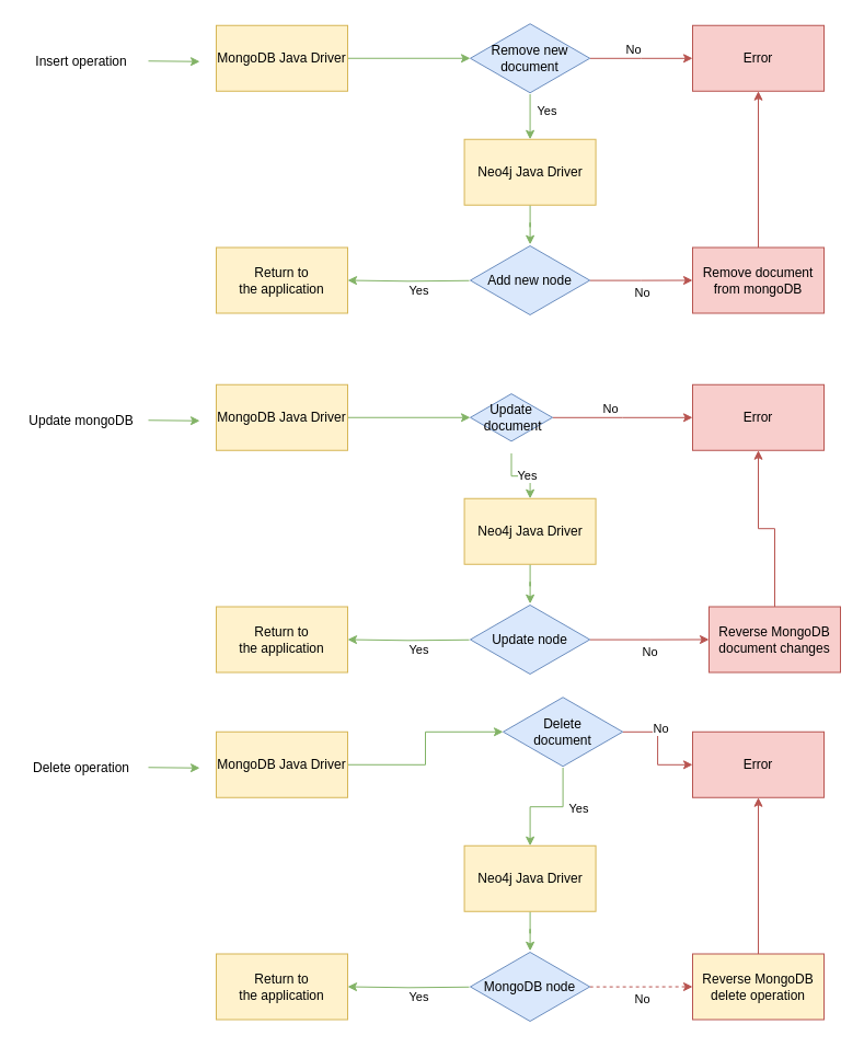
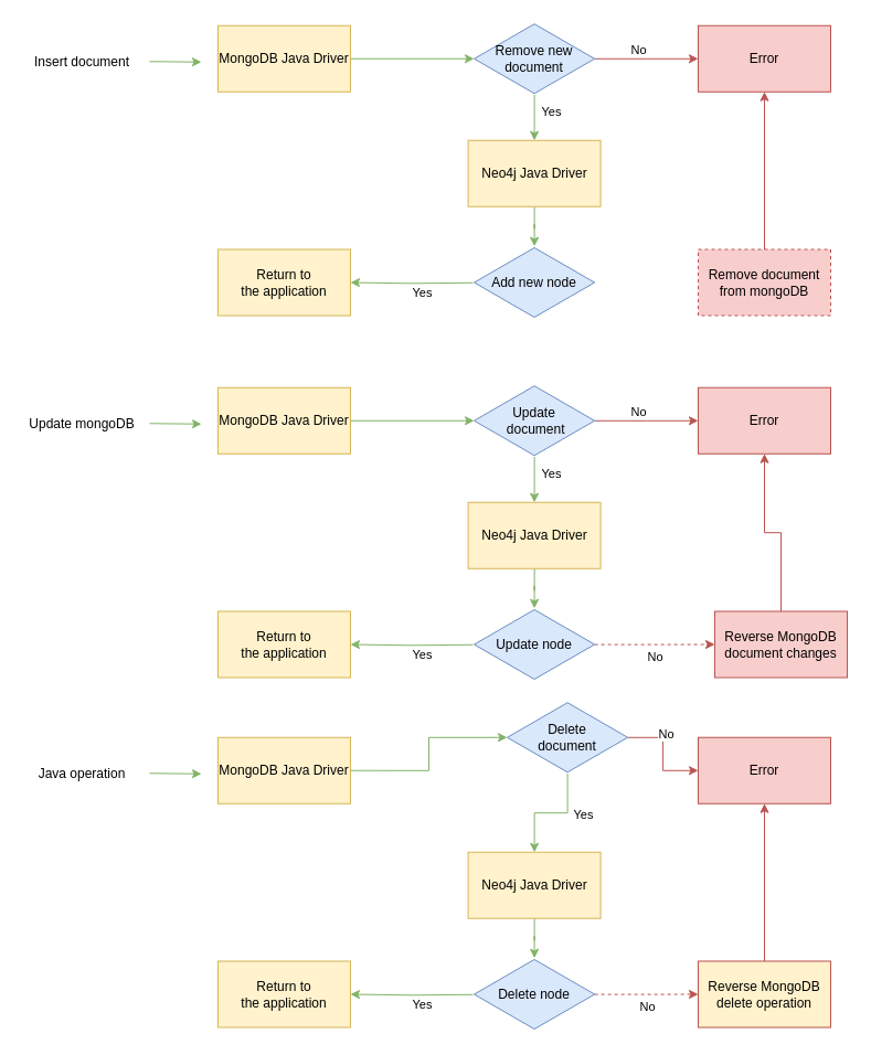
- <mxCell id="2" value="Insert operation" style="text;html=1;strokeColor=none;fillColor=none;align=center;verticalAlign=middle;whiteSpace=wrap;rounded=0;" vertex="1" parent="1"><mxGeometry x="20" y="40.75" width="108" height="30" as="geometry" /></mxCell>
+ <mxCell id="2" value="Insert document" style="text;html=1;strokeColor=none;fillColor=none;align=center;verticalAlign=middle;whiteSpace=wrap;rounded=0;" vertex="1" parent="1"><mxGeometry x="20" y="40.75" width="108" height="30" as="geometry" /></mxCell>
- <mxCell id="19" style="edgeStyle=orthogonalEdgeStyle;rounded=0;orthogonalLoop=1;jettySize=auto;html=1;entryX=0;entryY=0.5;entryDx=0;entryDy=0;fillColor=#f8cecc;strokeColor=#b85450;" edge="1" parent="1" source="21" target="17"><mxGeometry relative="1" as="geometry" /></mxCell>
- <mxCell id="20" value="No" style="edgeLabel;html=1;align=center;verticalAlign=middle;resizable=0;points=[];" vertex="1" connectable="0" parent="19"><mxGeometry x="-0.023" y="1" relative="1" as="geometry"><mxPoint x="1" y="12" as="offset" /></mxGeometry></mxCell>
- <mxCell id="17" value="Remove document from mongoDB" style="rounded=0;whiteSpace=wrap;html=1;fillColor=#f8cecc;strokeColor=#b85450;" vertex="1" parent="1"><mxGeometry x="632" y="225.5" width="120" height="60" as="geometry" /></mxCell>
+ <mxCell id="17" value="Remove document from mongoDB" style="rounded=0;whiteSpace=wrap;html=1;fillColor=#f8cecc;strokeColor=#b85450;dashed=1;" vertex="1" parent="1"><mxGeometry x="632" y="225.5" width="120" height="60" as="geometry" /></mxCell>
- <mxCell id="30" value="Update&lt;br&gt;&amp;nbsp;document" style="html=1;whiteSpace=wrap;aspect=fixed;shape=isoRectangle;fillColor=#dae8fc;strokeColor=#6c8ebf;" vertex="1" parent="1"><mxGeometry x="429" y="348" width="75" height="65.5" as="geometry" /></mxCell>
+ <mxCell id="30" value="Update&lt;br&gt;&amp;nbsp;document" style="html=1;whiteSpace=wrap;aspect=fixed;shape=isoRectangle;fillColor=#dae8fc;strokeColor=#6c8ebf;" vertex="1" parent="1"><mxGeometry x="429" y="348" width="109.17" height="65.5" as="geometry" /></mxCell>
- <mxCell id="39" style="edgeStyle=orthogonalEdgeStyle;rounded=0;orthogonalLoop=1;jettySize=auto;html=1;entryX=0;entryY=0.5;entryDx=0;entryDy=0;fillColor=#f8cecc;strokeColor=#b85450;" edge="1" parent="1" source="41" target="37"><mxGeometry relative="1" as="geometry" /></mxCell>
+ <mxCell id="39" style="edgeStyle=orthogonalEdgeStyle;rounded=0;orthogonalLoop=1;jettySize=auto;html=1;entryX=0;entryY=0.5;entryDx=0;entryDy=0;fillColor=#f8cecc;strokeColor=#b85450;dashed=1;" edge="1" parent="1" source="41" target="37"><mxGeometry relative="1" as="geometry" /></mxCell>
- <mxCell id="42" value="Delete operation" style="text;html=1;strokeColor=none;fillColor=none;align=center;verticalAlign=middle;whiteSpace=wrap;rounded=0;" vertex="1" parent="1"><mxGeometry x="20" y="685.75" width="108" height="30" as="geometry" /></mxCell>
+ <mxCell id="42" value="Java operation" style="text;html=1;strokeColor=none;fillColor=none;align=center;verticalAlign=middle;whiteSpace=wrap;rounded=0;" vertex="1" parent="1"><mxGeometry x="20" y="685.75" width="108" height="30" as="geometry" /></mxCell>
- <mxCell id="61" value="MongoDB node" style="html=1;whiteSpace=wrap;aspect=fixed;shape=isoRectangle;fillColor=#dae8fc;strokeColor=#6c8ebf;" vertex="1" parent="1"><mxGeometry x="428.99" y="867.75" width="109.17" height="65.5" as="geometry" /></mxCell>
+ <mxCell id="61" value="Delete node" style="html=1;whiteSpace=wrap;aspect=fixed;shape=isoRectangle;fillColor=#dae8fc;strokeColor=#6c8ebf;" vertex="1" parent="1"><mxGeometry x="428.99" y="867.75" width="109.17" height="65.5" as="geometry" /></mxCell>
